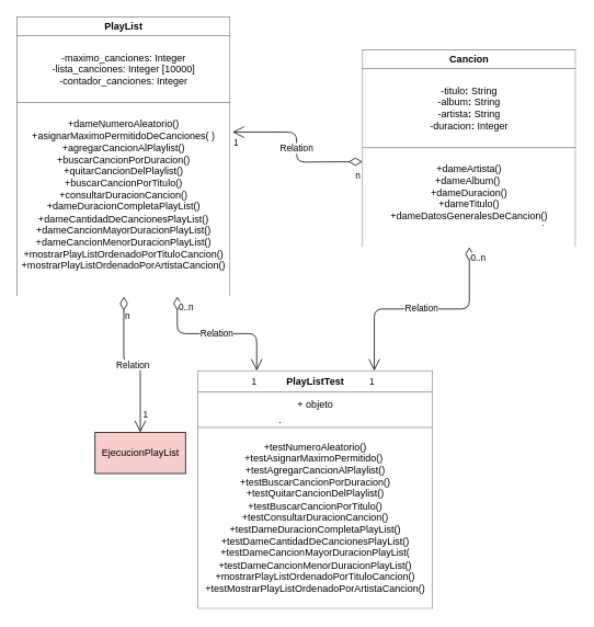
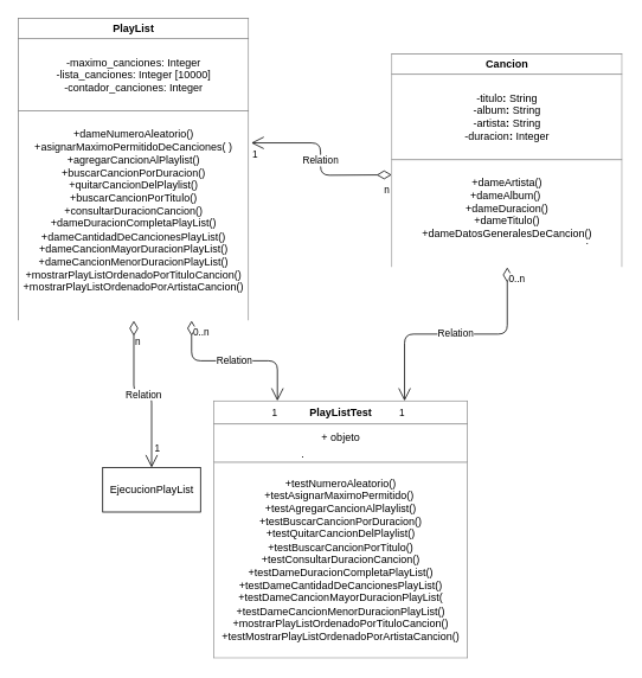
- <mxCell id="7" value="EjecucionPlayList" style="html=1;fillColor=#f8cecc;" vertex="1" parent="1"><mxGeometry x="115" y="525" width="110" height="50" as="geometry" /></mxCell>
+ <mxCell id="7" value="EjecucionPlayList" style="html=1;" vertex="1" parent="1"><mxGeometry x="115" y="525" width="110" height="50" as="geometry" /></mxCell>
